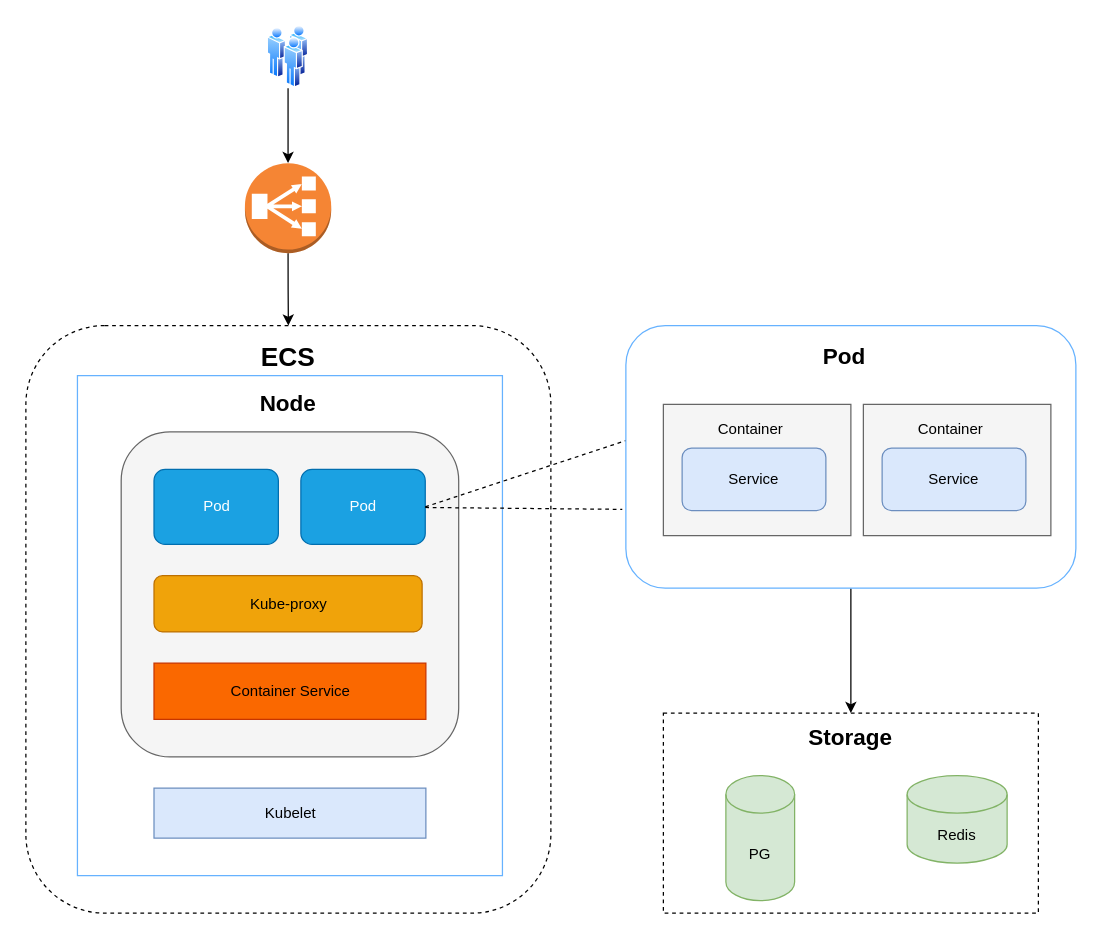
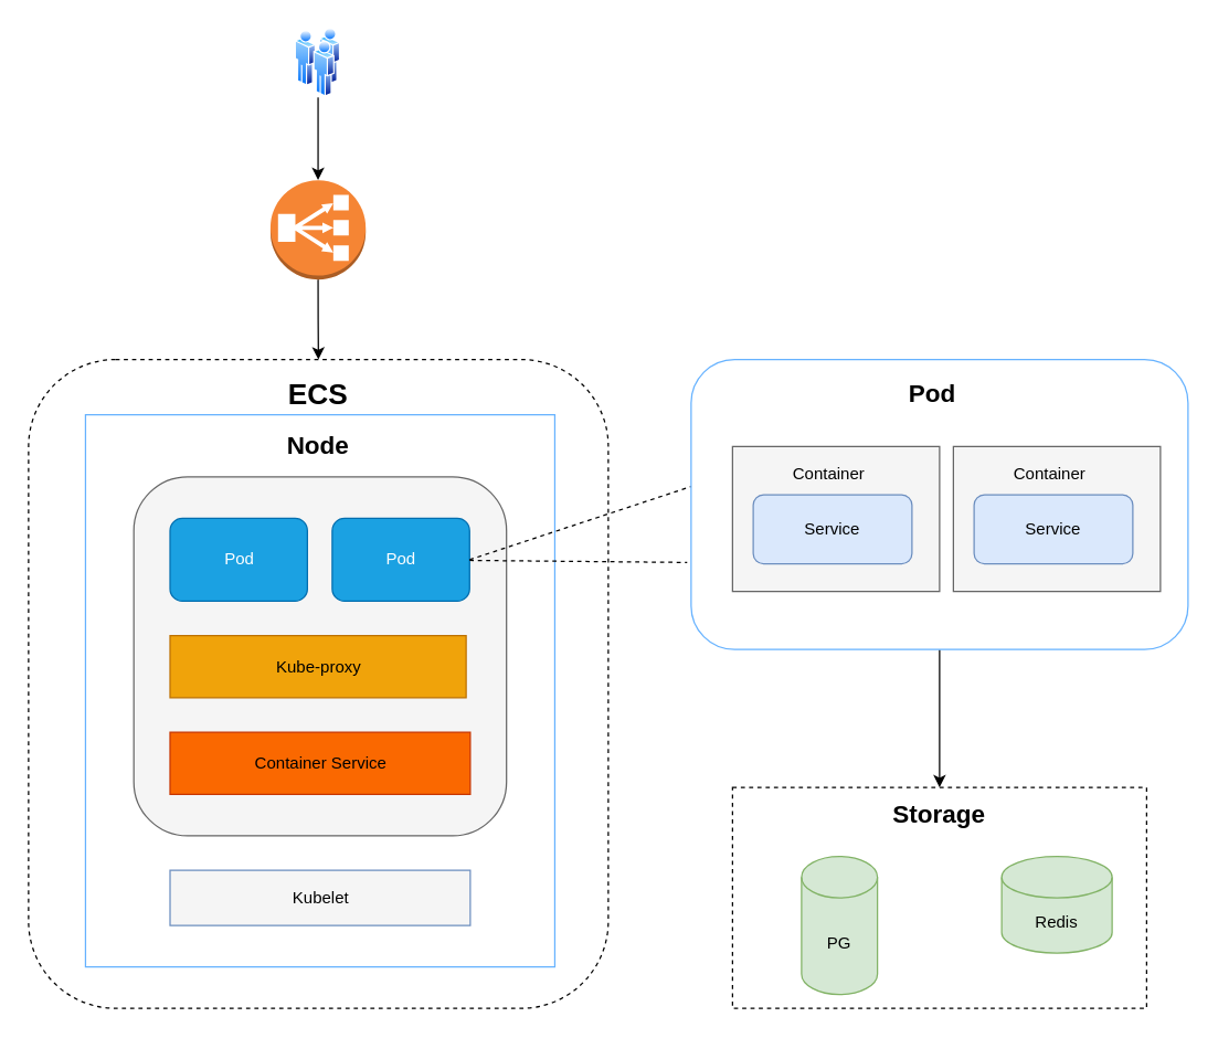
- <mxCell id="13" value="Kube-proxy" style="whiteSpace=wrap;html=1;shadow=0;glass=0;fillColor=#f0a30a;fontColor=#000000;strokeColor=#BD7000;rounded=1;" vertex="1" parent="1"><mxGeometry x="122.5" y="460" width="214.5" height="45" as="geometry" /></mxCell>
+ <mxCell id="13" value="Kube-proxy" style="rounded=0;whiteSpace=wrap;html=1;shadow=0;glass=0;fillColor=#f0a30a;fontColor=#000000;strokeColor=#BD7000;" vertex="1" parent="1"><mxGeometry x="122.5" y="460" width="214.5" height="45" as="geometry" /></mxCell>
- <mxCell id="10" value="Kubelet" style="rounded=0;whiteSpace=wrap;html=1;shadow=0;glass=0;fillColor=#dae8fc;strokeColor=#6c8ebf;" vertex="1" parent="1"><mxGeometry x="122.5" y="630" width="217.5" height="40" as="geometry" /></mxCell>
+ <mxCell id="10" value="Kubelet" style="rounded=0;whiteSpace=wrap;html=1;shadow=0;glass=0;fillColor=#f5f5f5;strokeColor=#6c8ebf;" vertex="1" parent="1"><mxGeometry x="122.5" y="630" width="217.5" height="40" as="geometry" /></mxCell>
